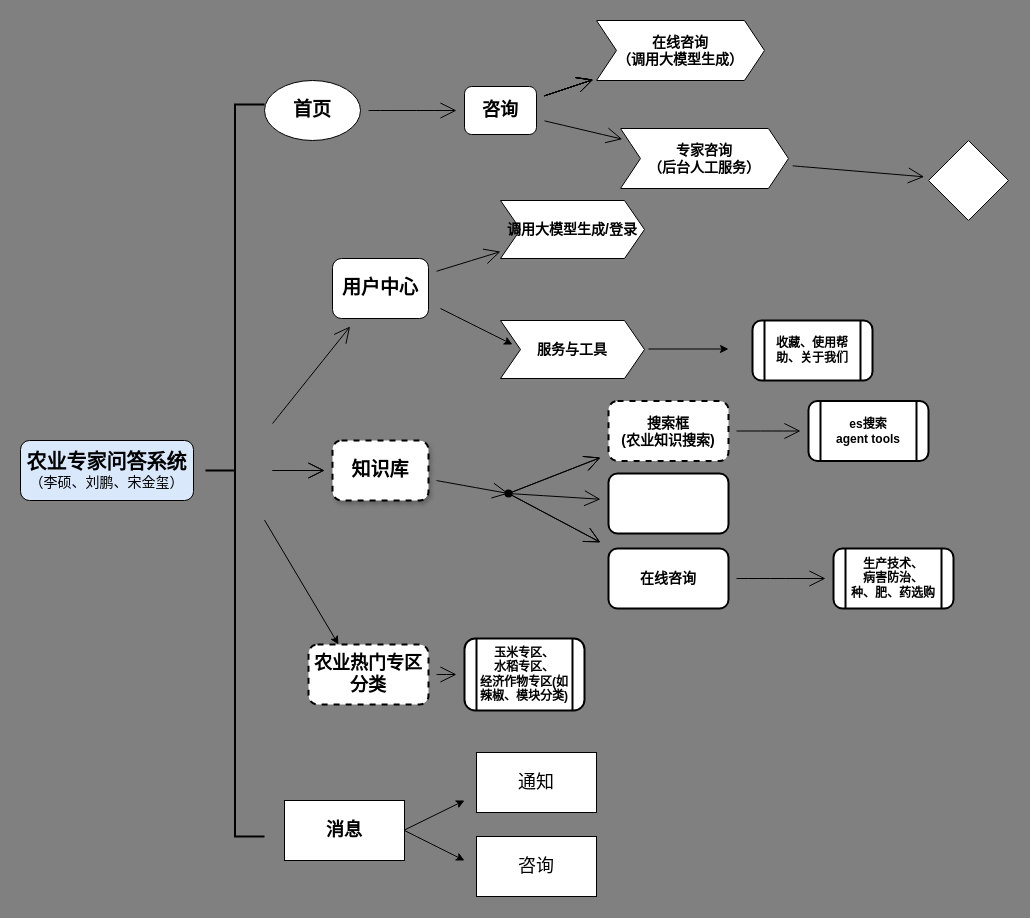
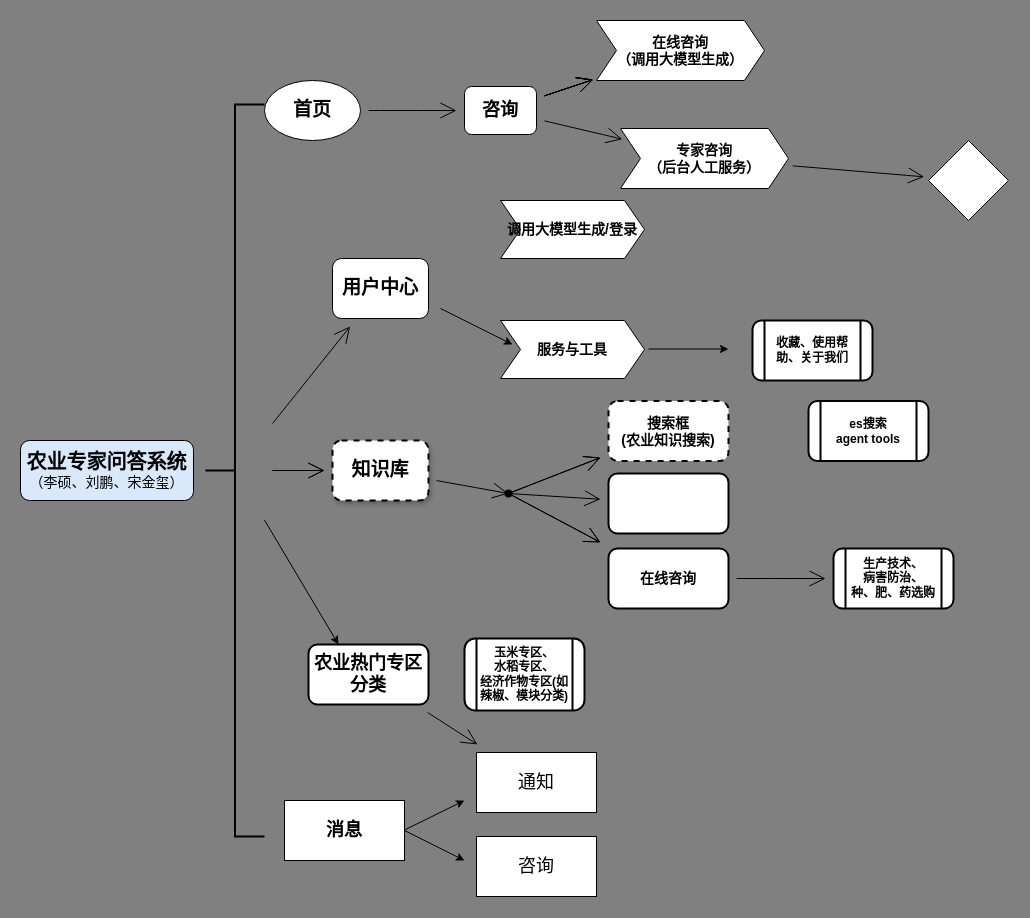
- <mxCell id="19" value="" style="edgeStyle=none;curved=1;rounded=0;orthogonalLoop=1;jettySize=auto;html=1;endArrow=open;startSize=14;endSize=14;sourcePerimeterSpacing=8;targetPerimeterSpacing=8;" parent="1" source="20" target="21" edge="1"><mxGeometry relative="1" as="geometry" /></mxCell>
- <mxCell id="30" value="" style="edgeStyle=none;curved=1;rounded=0;orthogonalLoop=1;jettySize=auto;html=1;endArrow=open;startSize=14;endSize=14;sourcePerimeterSpacing=8;targetPerimeterSpacing=8;" parent="1" source="31" target="35" edge="1"><mxGeometry relative="1" as="geometry" /></mxCell>
- <mxCell id="38" value="&lt;b&gt;&lt;font style=&quot;font-size: 18px&quot;&gt;农业热门专区分类&lt;/font&gt;&lt;/b&gt;" style="whiteSpace=wrap;html=1;rounded=1;align=center;strokeWidth=2;hachureGap=4;dashed=1;" parent="1" vertex="1"><mxGeometry x="308" y="644" width="120" height="60" as="geometry" /></mxCell>
+ <mxCell id="38" value="&lt;b&gt;&lt;font style=&quot;font-size: 18px&quot;&gt;农业热门专区分类&lt;/font&gt;&lt;/b&gt;" style="whiteSpace=wrap;html=1;rounded=1;align=center;strokeWidth=2;hachureGap=4;" parent="1" vertex="1"><mxGeometry x="308" y="644" width="120" height="60" as="geometry" /></mxCell>
- <mxCell id="36" value="" style="edgeStyle=none;curved=1;rounded=0;orthogonalLoop=1;jettySize=auto;html=1;endArrow=open;startSize=14;endSize=14;sourcePerimeterSpacing=8;targetPerimeterSpacing=8;" parent="1" source="38" target="39" edge="1"><mxGeometry relative="1" as="geometry" /></mxCell>
+ <mxCell id="36" value="" style="edgeStyle=none;curved=1;rounded=0;orthogonalLoop=1;jettySize=auto;html=1;endArrow=open;startSize=14;endSize=14;sourcePerimeterSpacing=8;targetPerimeterSpacing=8;" parent="1" source="38" target="45" edge="1"><mxGeometry relative="1" as="geometry" /></mxCell>
